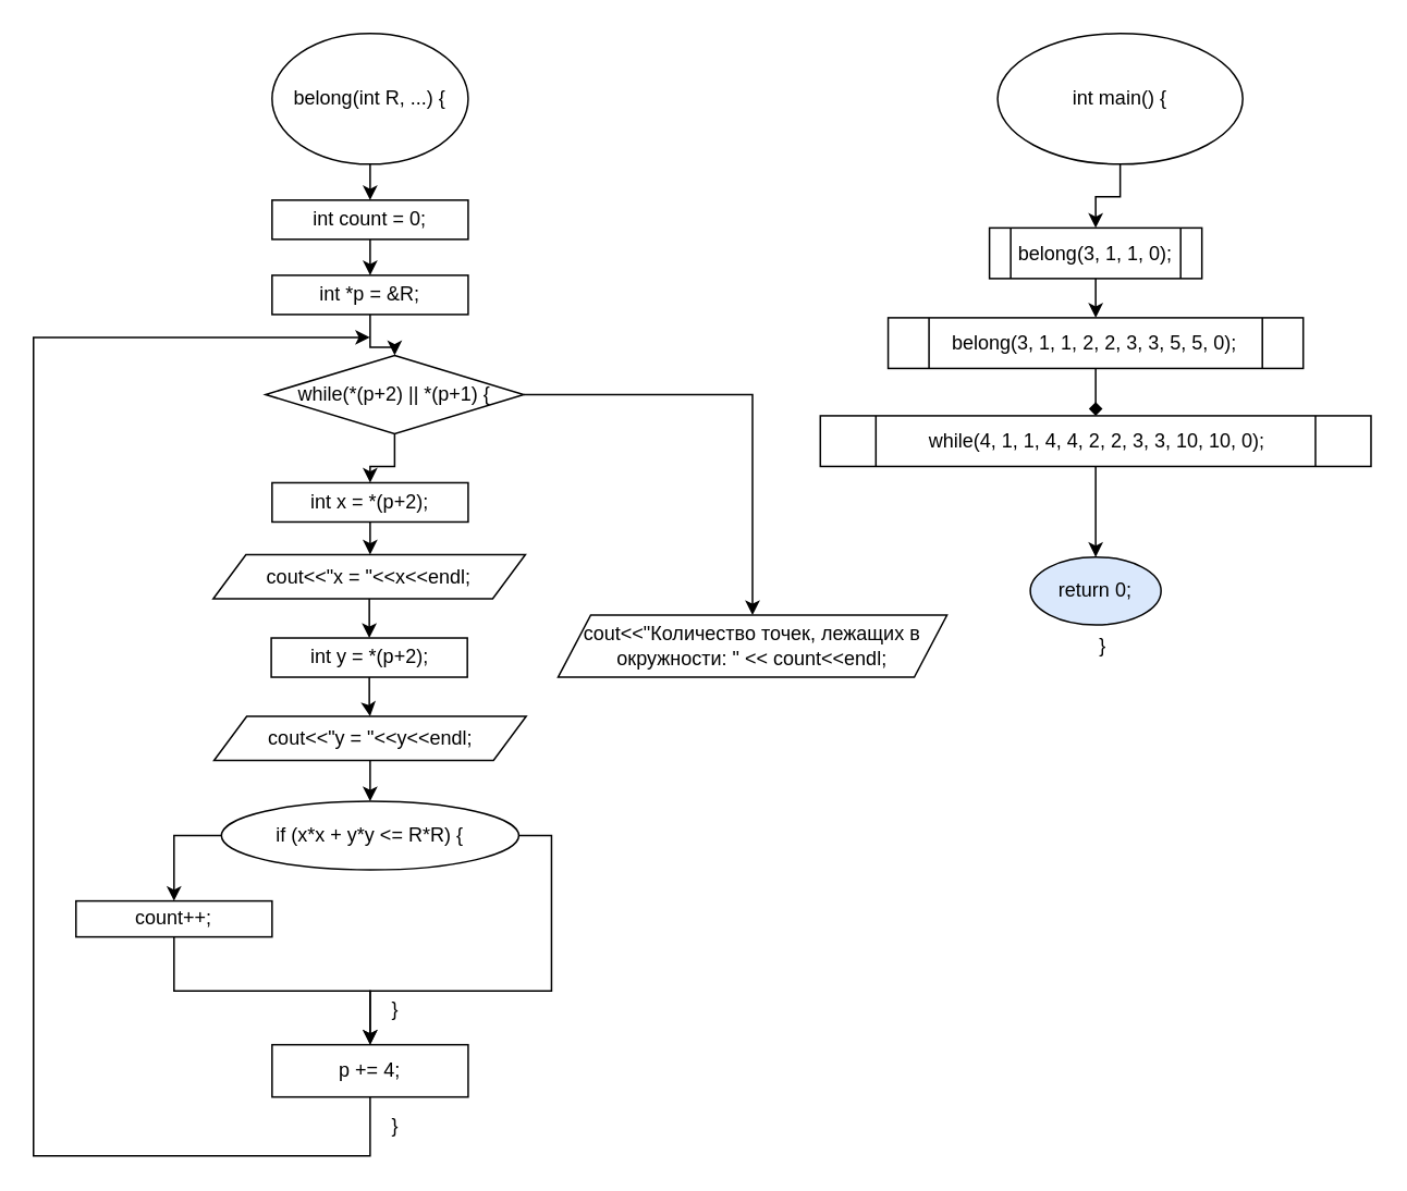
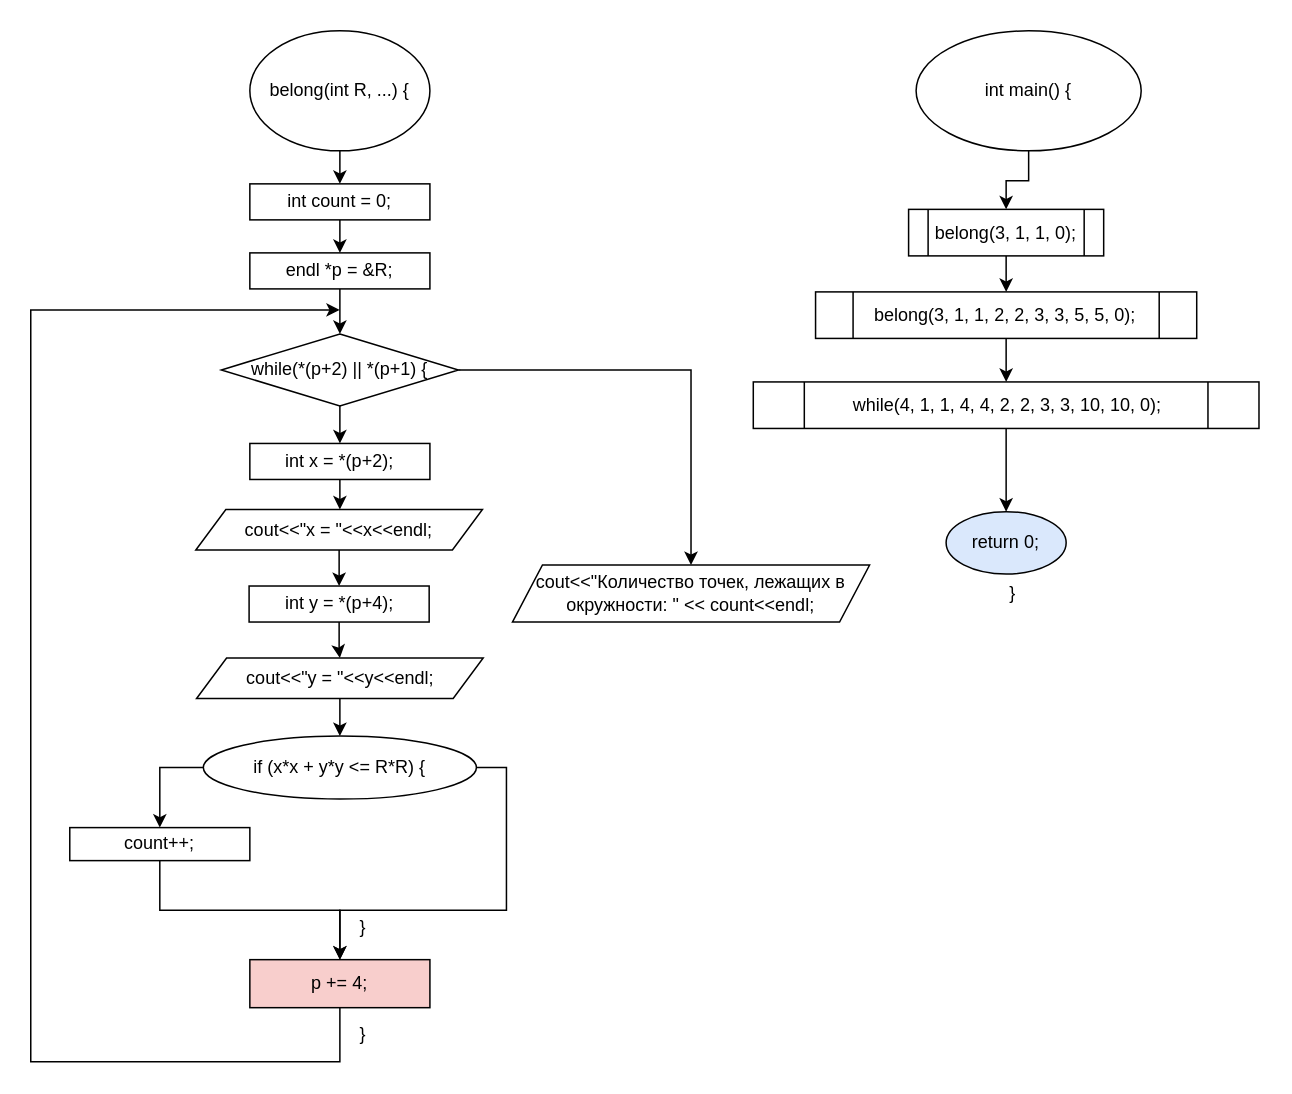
- <mxCell id="7" value="int *p = &amp;amp;R;" style="whiteSpace=wrap;html=1;" vertex="1" parent="1"><mxGeometry x="166" y="168" width="120" height="24" as="geometry" /></mxCell>
+ <mxCell id="7" value="endl *p = &amp;amp;R;" style="whiteSpace=wrap;html=1;" vertex="1" parent="1"><mxGeometry x="166" y="168" width="120" height="24" as="geometry" /></mxCell>
- <mxCell id="10" value="while(*(p+2) || *(p+1) {" style="rhombus;whiteSpace=wrap;html=1;" vertex="1" parent="1"><mxGeometry x="162" y="217" width="158" height="48" as="geometry" /></mxCell>
+ <mxCell id="10" value="while(*(p+2) || *(p+1) {" style="rhombus;whiteSpace=wrap;html=1;" vertex="1" parent="1"><mxGeometry x="147" y="222" width="158" height="48" as="geometry" /></mxCell>
- <mxCell id="33" value="" style="edgeStyle=orthogonalEdgeStyle;rounded=0;orthogonalLoop=1;jettySize=auto;html=1;endArrow=diamond;" edge="1" parent="1" source="34" target="36"><mxGeometry relative="1" as="geometry" /></mxCell>
+ <mxCell id="33" value="" style="edgeStyle=orthogonalEdgeStyle;rounded=0;orthogonalLoop=1;jettySize=auto;html=1;" edge="1" parent="1" source="34" target="36"><mxGeometry relative="1" as="geometry" /></mxCell>
- <mxCell id="16" value="int y = *(p+2);" style="whiteSpace=wrap;html=1;" vertex="1" parent="1"><mxGeometry x="165.5" y="390" width="120" height="24" as="geometry" /></mxCell>
+ <mxCell id="16" value="int y = *(p+4);" style="whiteSpace=wrap;html=1;" vertex="1" parent="1"><mxGeometry x="165.5" y="390" width="120" height="24" as="geometry" /></mxCell>
- <mxCell id="24" value="p += 4;" style="rounded=0;whiteSpace=wrap;html=1;" vertex="1" parent="1"><mxGeometry x="166" y="639" width="120" height="32" as="geometry" /></mxCell>
+ <mxCell id="24" value="p += 4;" style="rounded=0;whiteSpace=wrap;html=1;fillColor=#f8cecc;" vertex="1" parent="1"><mxGeometry x="166" y="639" width="120" height="32" as="geometry" /></mxCell>
